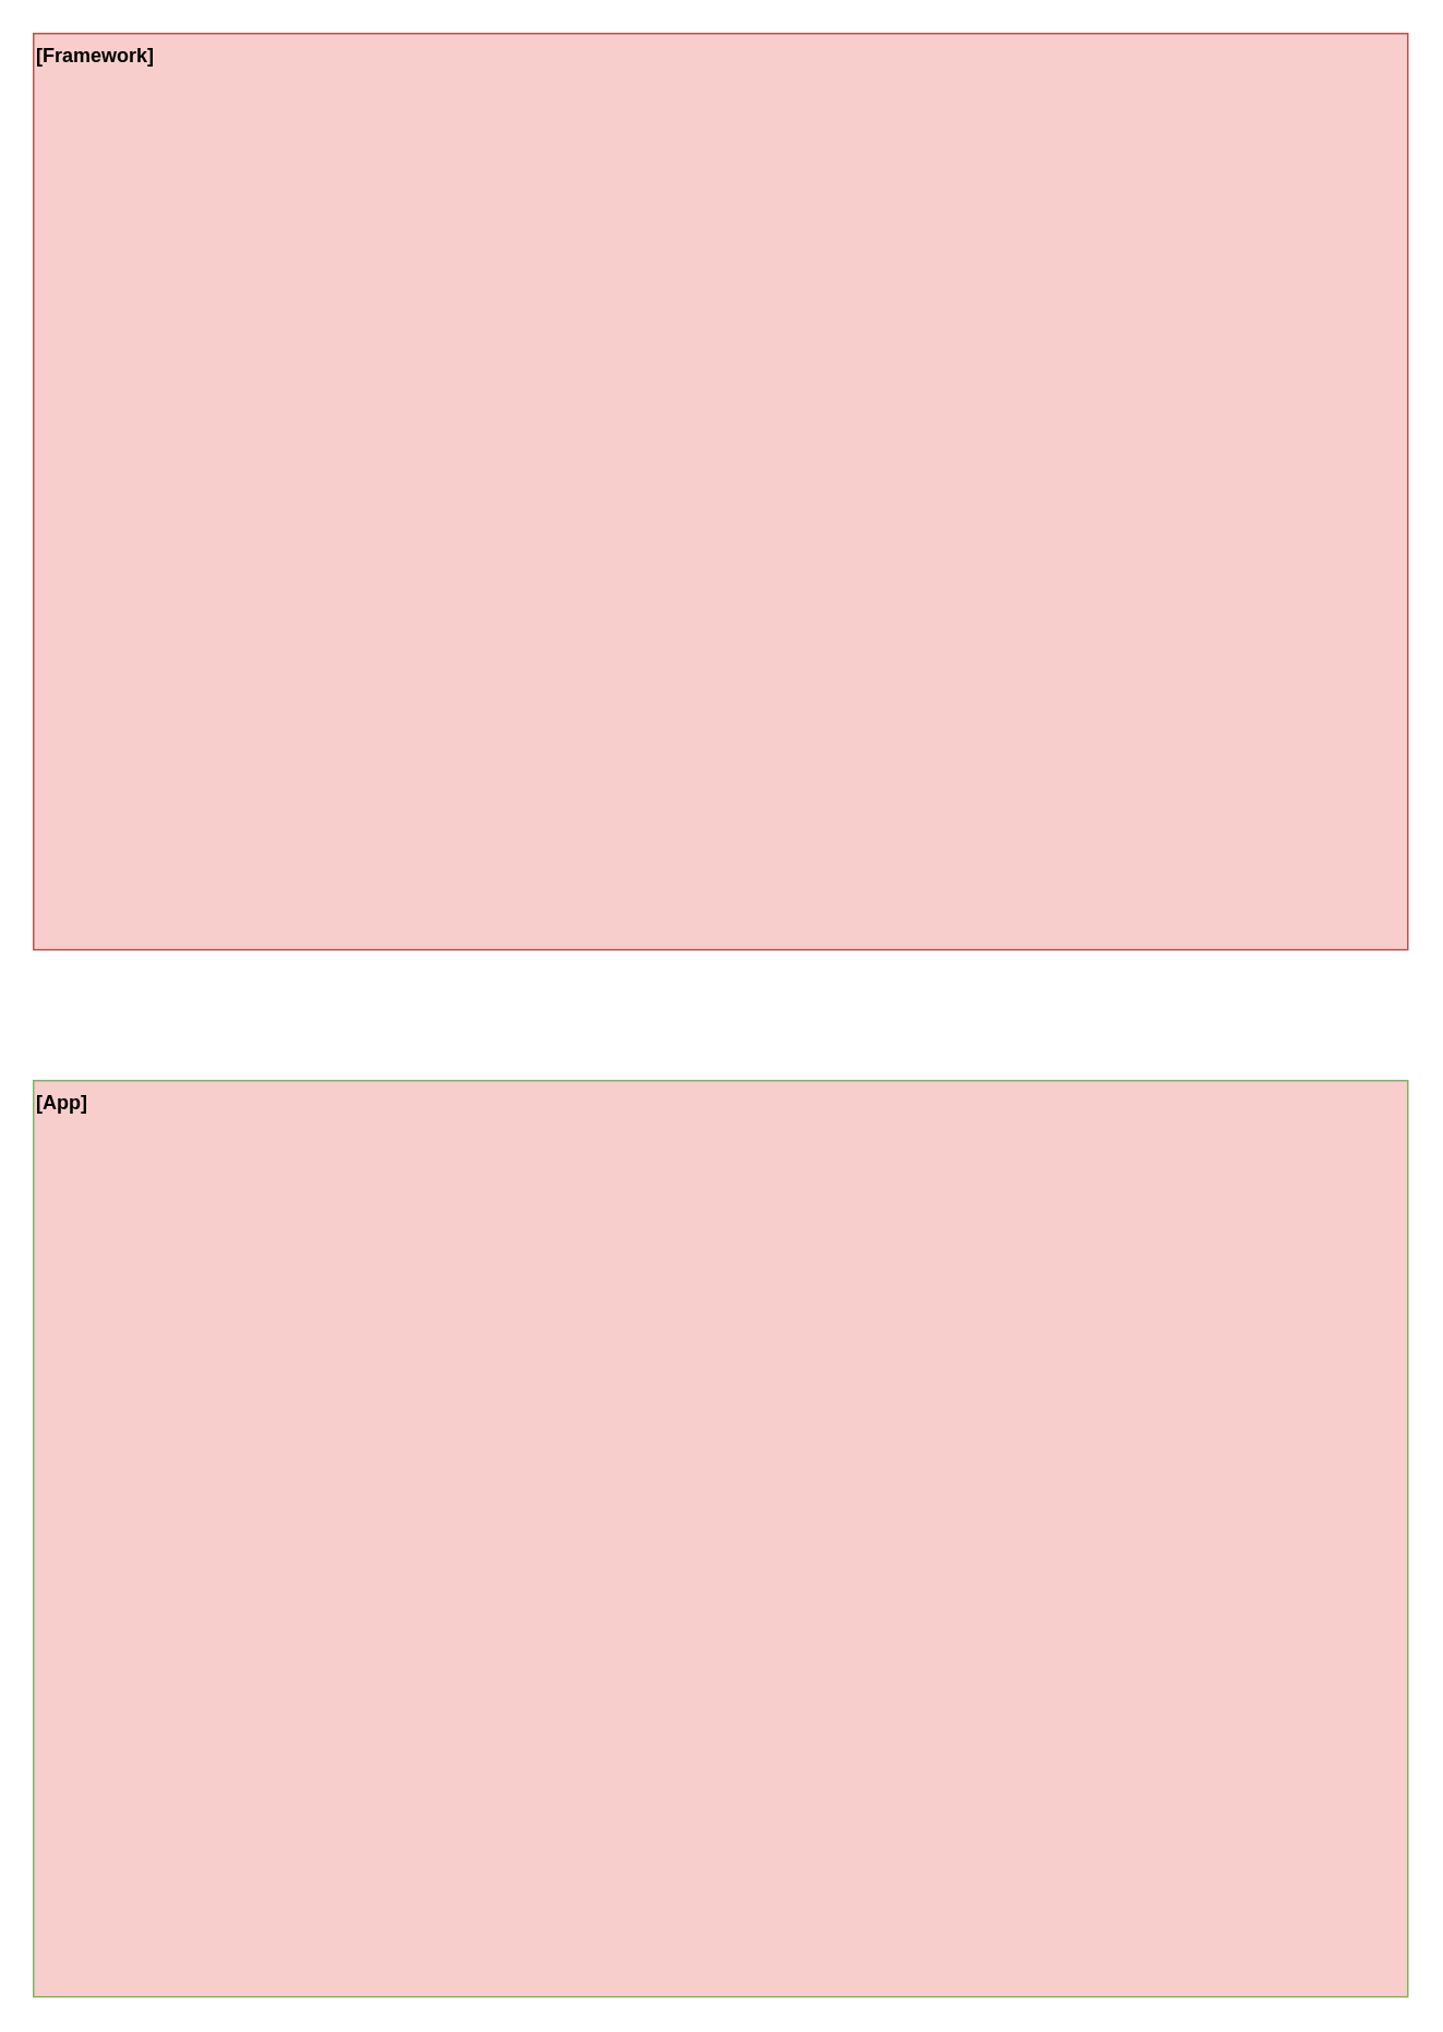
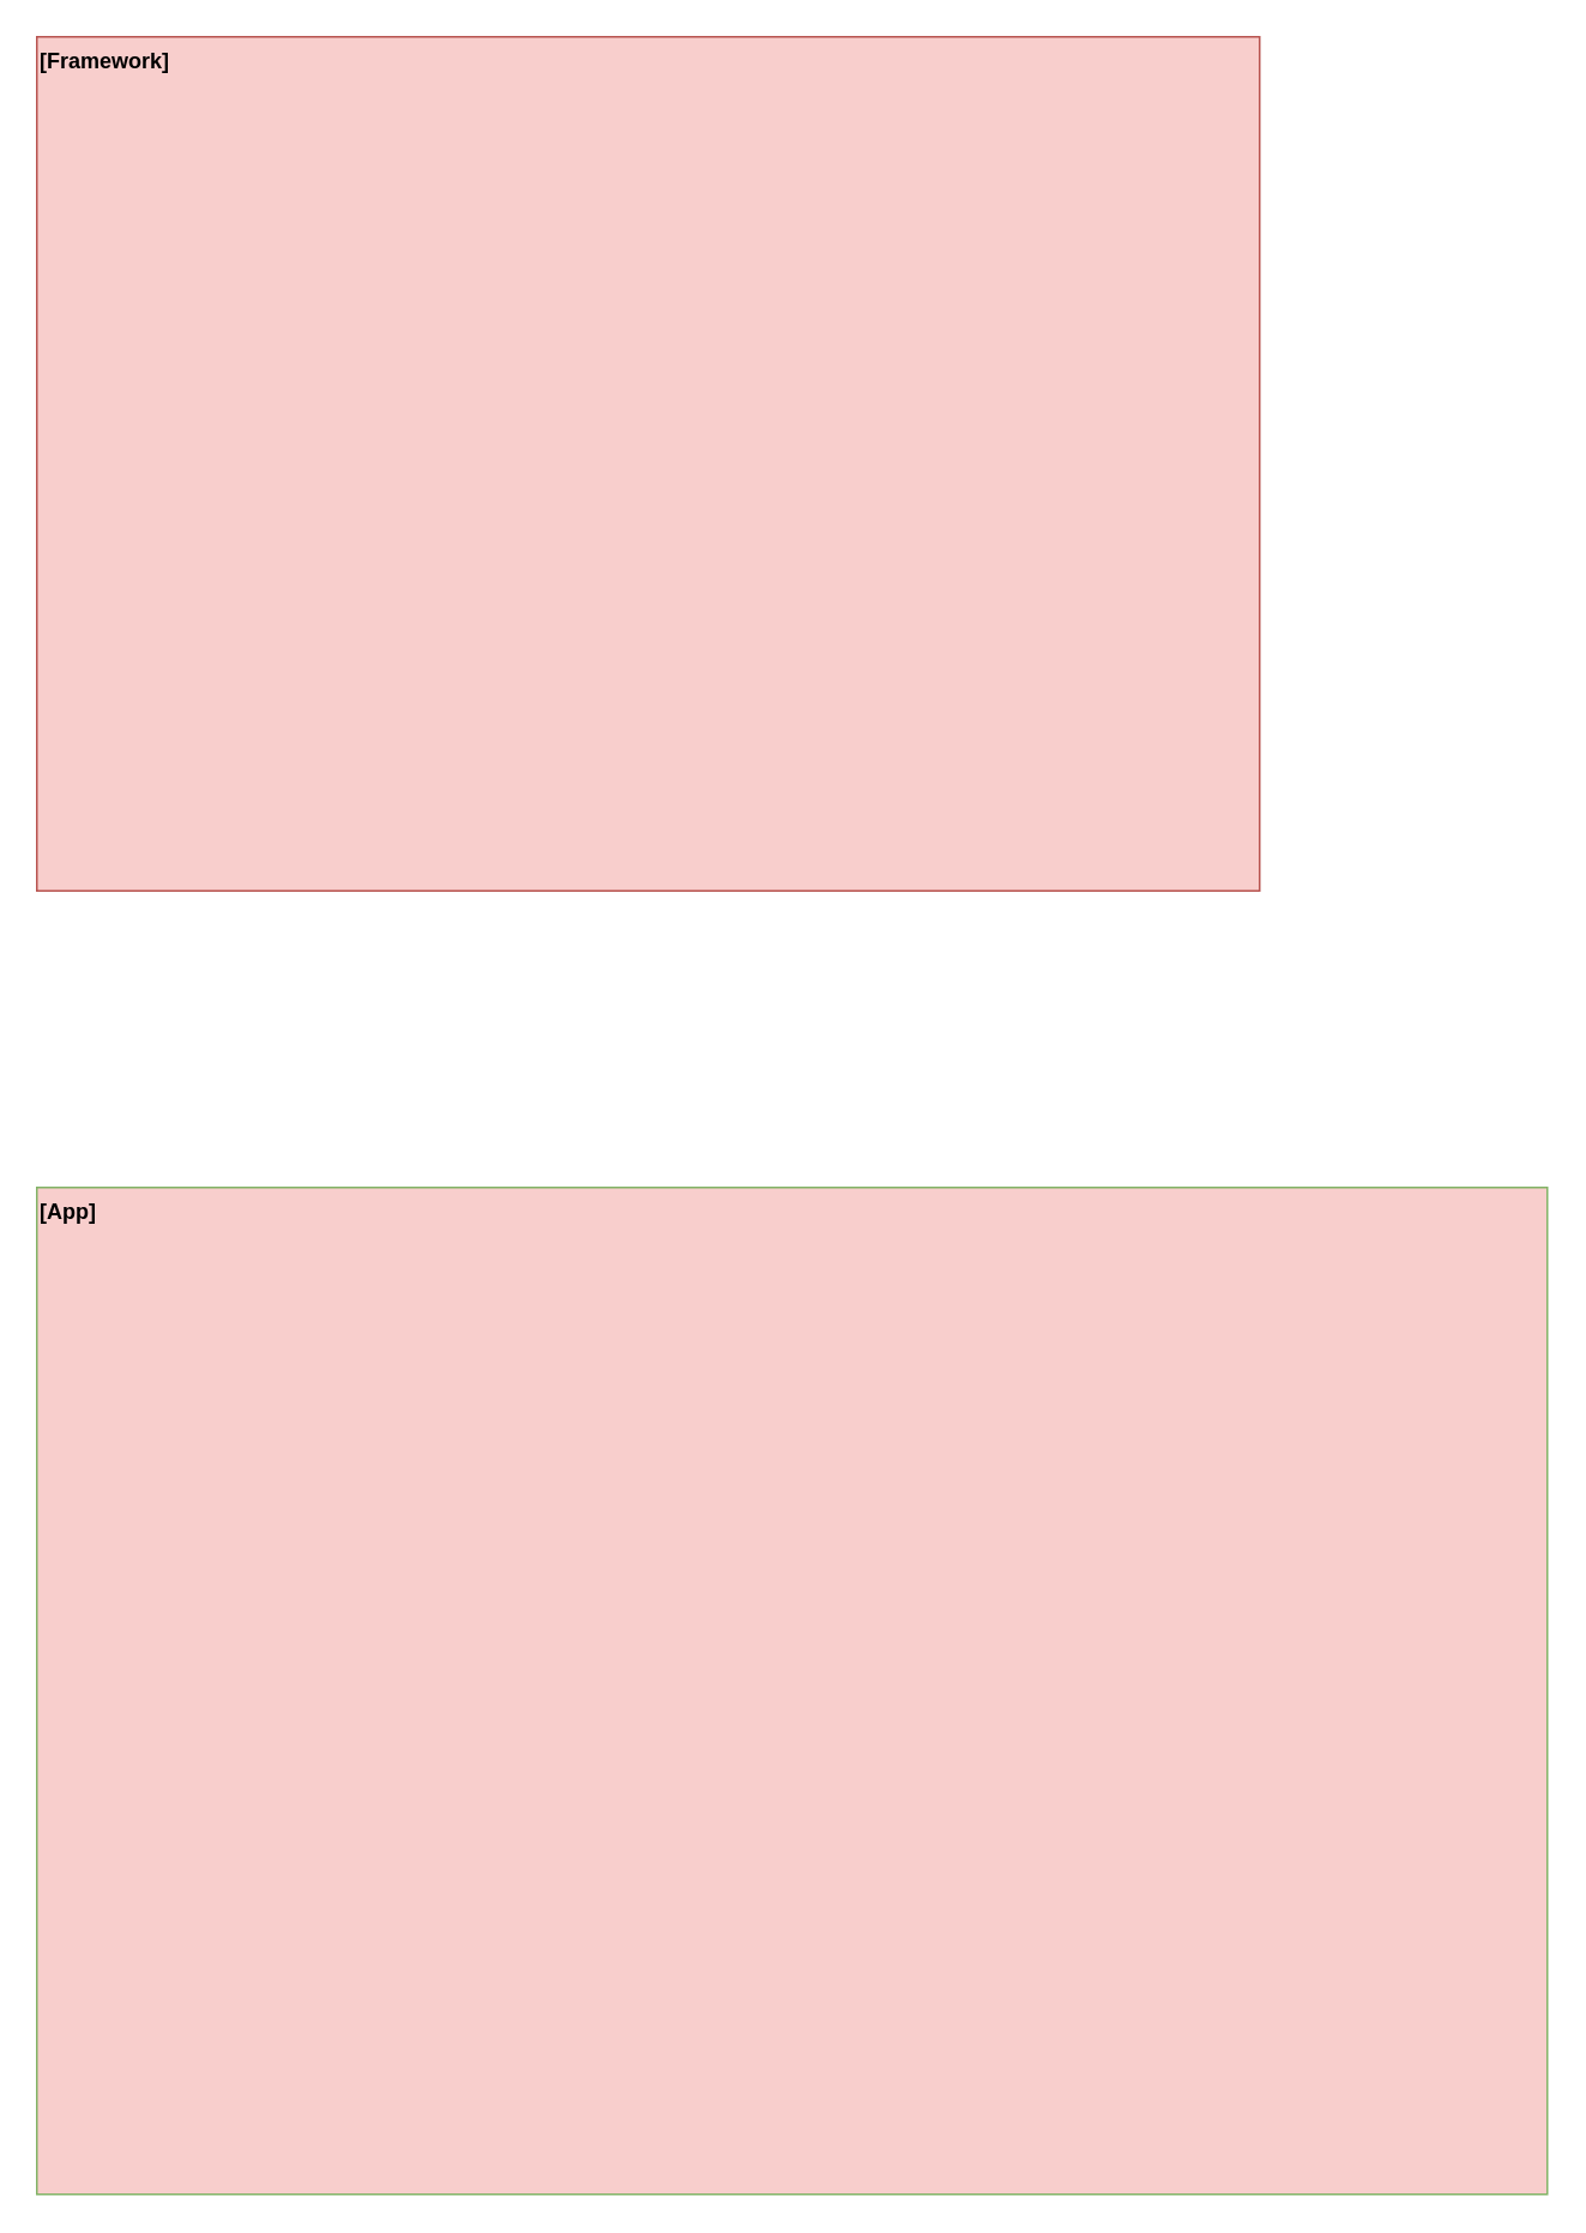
- <mxCell id="2" value="&lt;b&gt;[Framework]&lt;/b&gt;" style="rounded=0;whiteSpace=wrap;html=1;fillColor=#f8cecc;strokeColor=#b85450;align=left;horizontal=1;verticalAlign=top;labelBackgroundColor=none;" vertex="1" parent="1"><mxGeometry x="20" y="20" width="840" height="560" as="geometry" /></mxCell>
+ <mxCell id="2" value="&lt;b&gt;[Framework]&lt;/b&gt;" style="rounded=0;whiteSpace=wrap;html=1;fillColor=#f8cecc;strokeColor=#b85450;align=left;horizontal=1;verticalAlign=top;labelBackgroundColor=none;" vertex="1" parent="1"><mxGeometry x="20" y="20" width="680" height="475" as="geometry" /></mxCell>
